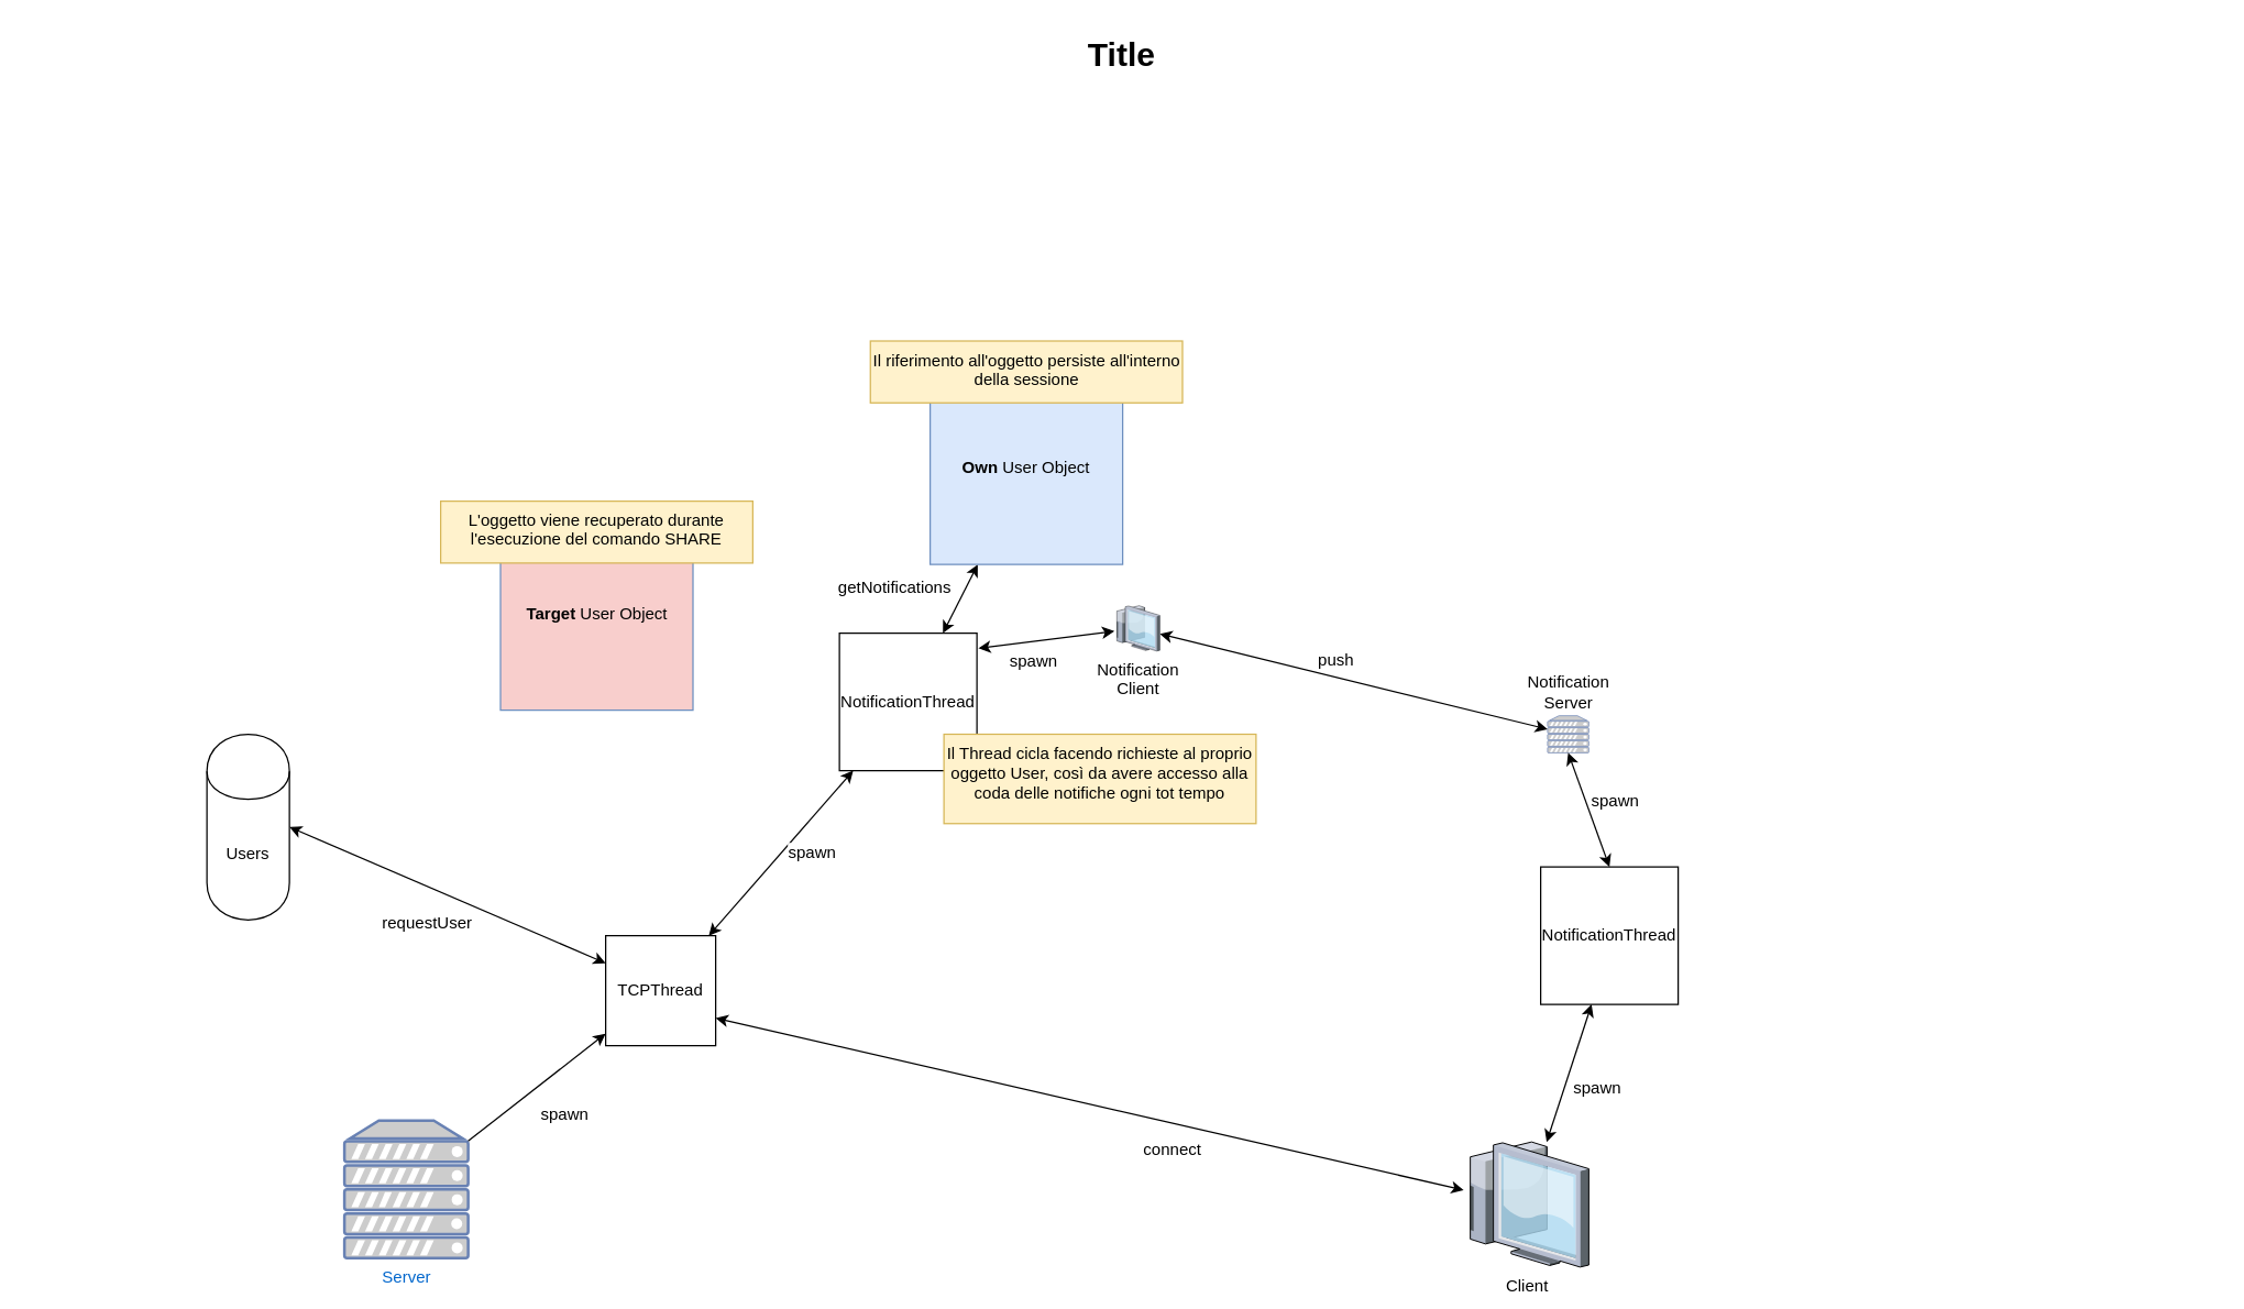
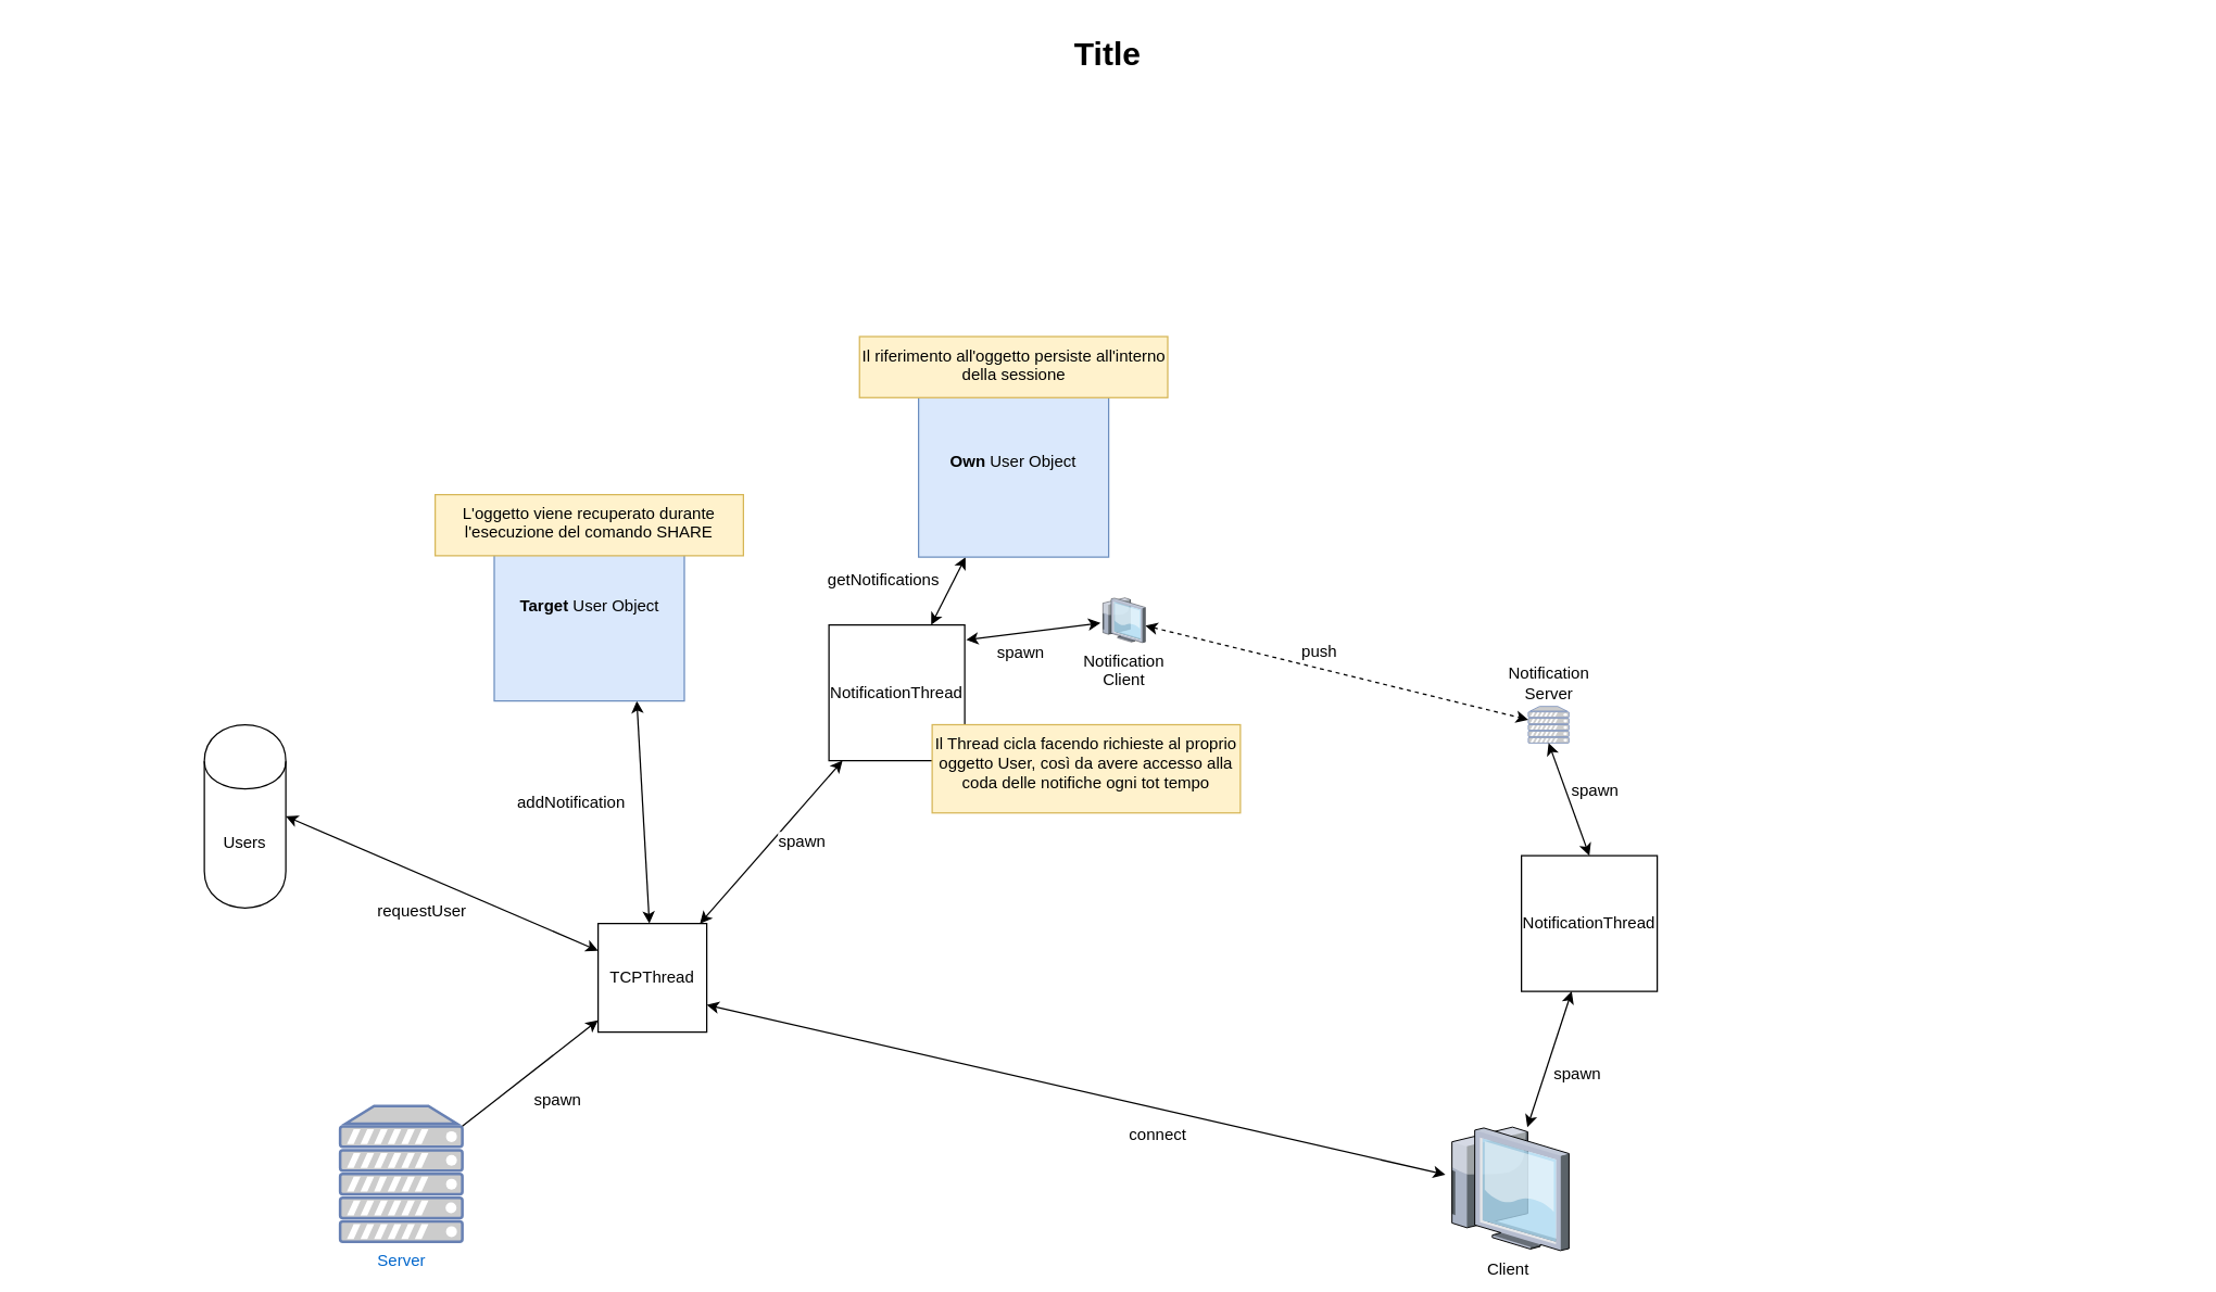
- <mxCell id="17" value="&lt;b&gt;Target&lt;/b&gt;&amp;nbsp;User Object&lt;br&gt;" style="whiteSpace=wrap;html=1;aspect=fixed;fillColor=#f8cecc;strokeColor=#6c8ebf;" vertex="1" parent="1"><mxGeometry x="363.5" y="376" width="140" height="140" as="geometry" /></mxCell>
+ <mxCell id="17" value="&lt;b&gt;Target&lt;/b&gt;&amp;nbsp;User Object&lt;br&gt;" style="whiteSpace=wrap;html=1;aspect=fixed;fillColor=#dae8fc;strokeColor=#6c8ebf;" vertex="1" parent="1"><mxGeometry x="363.5" y="376" width="140" height="140" as="geometry" /></mxCell>
- <mxCell id="26" style="edgeStyle=none;rounded=0;orthogonalLoop=1;jettySize=auto;html=1;startArrow=classic;startFill=1;" edge="1" parent="1" source="28" target="25"><mxGeometry relative="1" as="geometry" /></mxCell>
+ <mxCell id="26" style="edgeStyle=none;rounded=0;orthogonalLoop=1;jettySize=auto;html=1;startArrow=classic;startFill=1;dashed=1;" edge="1" parent="1" source="28" target="25"><mxGeometry relative="1" as="geometry" /></mxCell>
+ <mxCell id="10" style="edgeStyle=none;rounded=0;orthogonalLoop=1;jettySize=auto;html=1;entryX=0.75;entryY=1;entryDx=0;entryDy=0;startArrow=classic;startFill=1;" edge="1" parent="1" source="12" target="17"><mxGeometry relative="1" as="geometry" /></mxCell>
+ <mxCell id="11" value="addNotification&lt;br&gt;" style="text;html=1;resizable=0;points=[];align=center;verticalAlign=middle;labelBackgroundColor=#ffffff;" vertex="1" connectable="0" parent="10"><mxGeometry x="0.208" relative="1" as="geometry"><mxPoint x="-52.5" y="9" as="offset" /></mxGeometry></mxCell>
